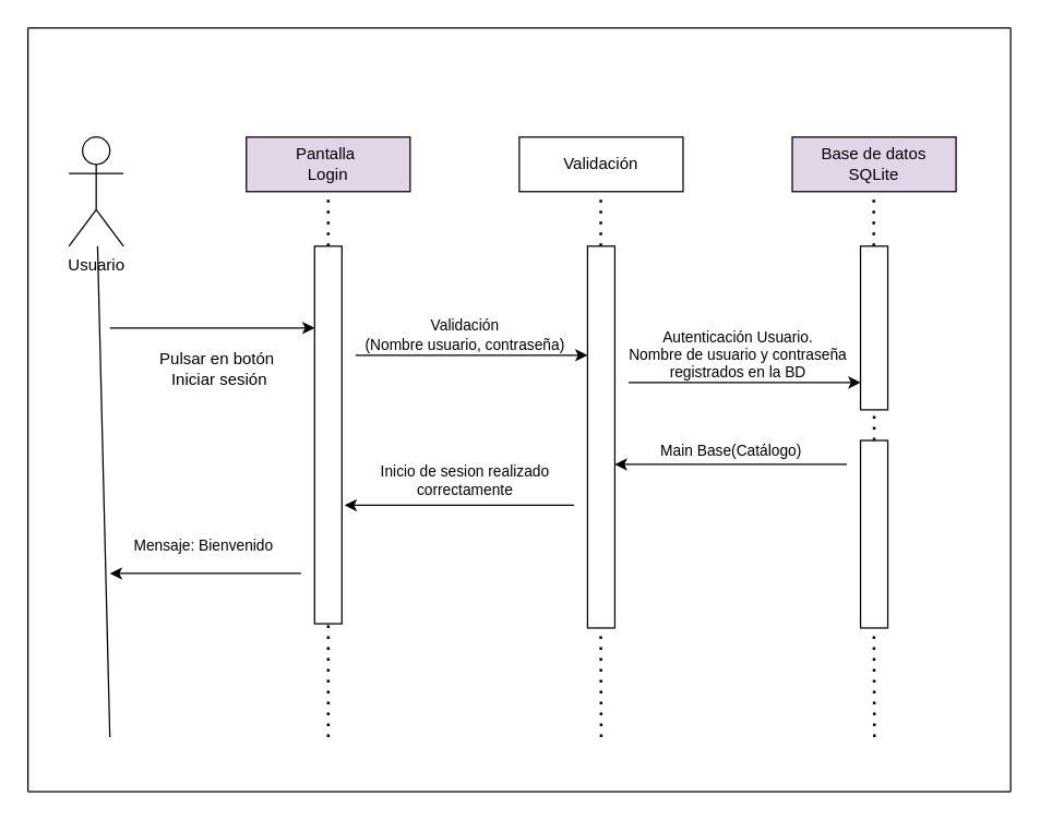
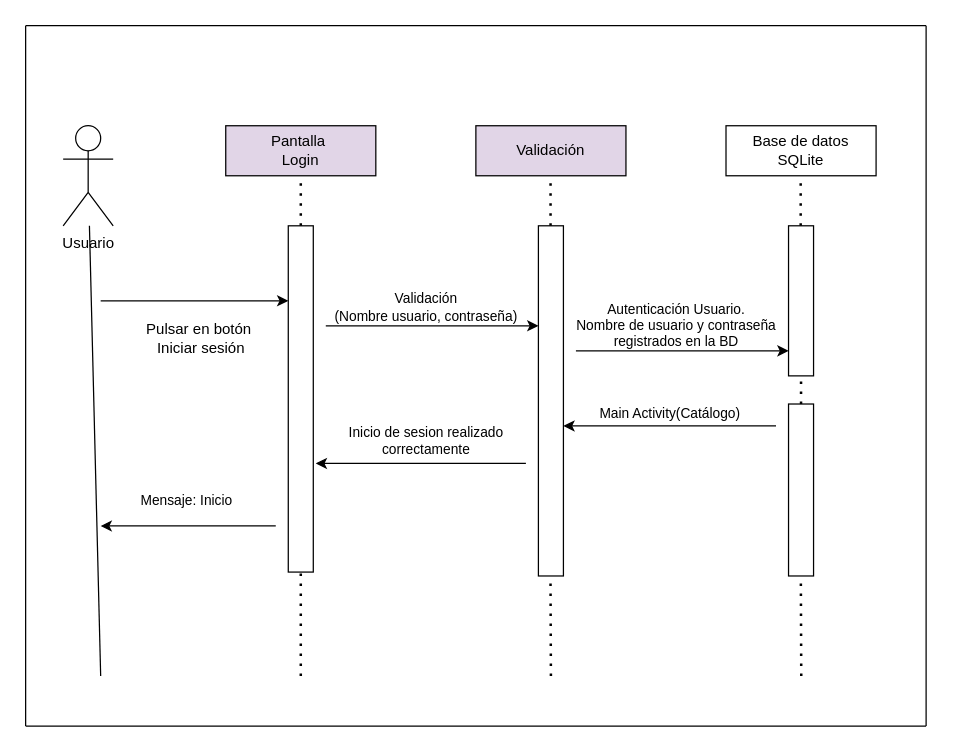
- <mxCell id="5" value="Validación" style="rounded=0;whiteSpace=wrap;html=1;" parent="1" vertex="1"><mxGeometry x="380" y="100" width="120" height="40" as="geometry" /></mxCell>
+ <mxCell id="5" value="Validación" style="rounded=0;whiteSpace=wrap;html=1;fillColor=#e1d5e7;" parent="1" vertex="1"><mxGeometry x="380" y="100" width="120" height="40" as="geometry" /></mxCell>
- <mxCell id="6" value="Base de datos&lt;br&gt;SQLite" style="rounded=0;whiteSpace=wrap;html=1;fillColor=#e1d5e7;" parent="1" vertex="1"><mxGeometry x="580" y="100" width="120" height="40" as="geometry" /></mxCell>
+ <mxCell id="6" value="Base de datos&lt;br&gt;SQLite" style="rounded=0;whiteSpace=wrap;html=1;" parent="1" vertex="1"><mxGeometry x="580" y="100" width="120" height="40" as="geometry" /></mxCell>
- <mxCell id="20" value="Main Base(Catálogo)" style="text;html=1;align=center;verticalAlign=middle;resizable=0;points=[];autosize=1;strokeColor=none;fillColor=none;fontSize=11;" parent="1" vertex="1"><mxGeometry x="470" y="320" width="130" height="20" as="geometry" /></mxCell>
+ <mxCell id="20" value="Main Activity(Catálogo)" style="text;html=1;align=center;verticalAlign=middle;resizable=0;points=[];autosize=1;strokeColor=none;fillColor=none;fontSize=11;" parent="1" vertex="1"><mxGeometry x="470" y="320" width="130" height="20" as="geometry" /></mxCell>
- <mxCell id="24" value="Mensaje: Bienvenido&amp;nbsp;" style="text;html=1;align=center;verticalAlign=middle;resizable=0;points=[];autosize=1;strokeColor=none;fillColor=none;fontSize=11;" parent="1" vertex="1"><mxGeometry x="90" y="390" width="120" height="20" as="geometry" /></mxCell>
+ <mxCell id="24" value="Mensaje: Inicio&amp;nbsp;" style="text;html=1;align=center;verticalAlign=middle;resizable=0;points=[];autosize=1;strokeColor=none;fillColor=none;fontSize=11;" parent="1" vertex="1"><mxGeometry x="90" y="390" width="120" height="20" as="geometry" /></mxCell>
